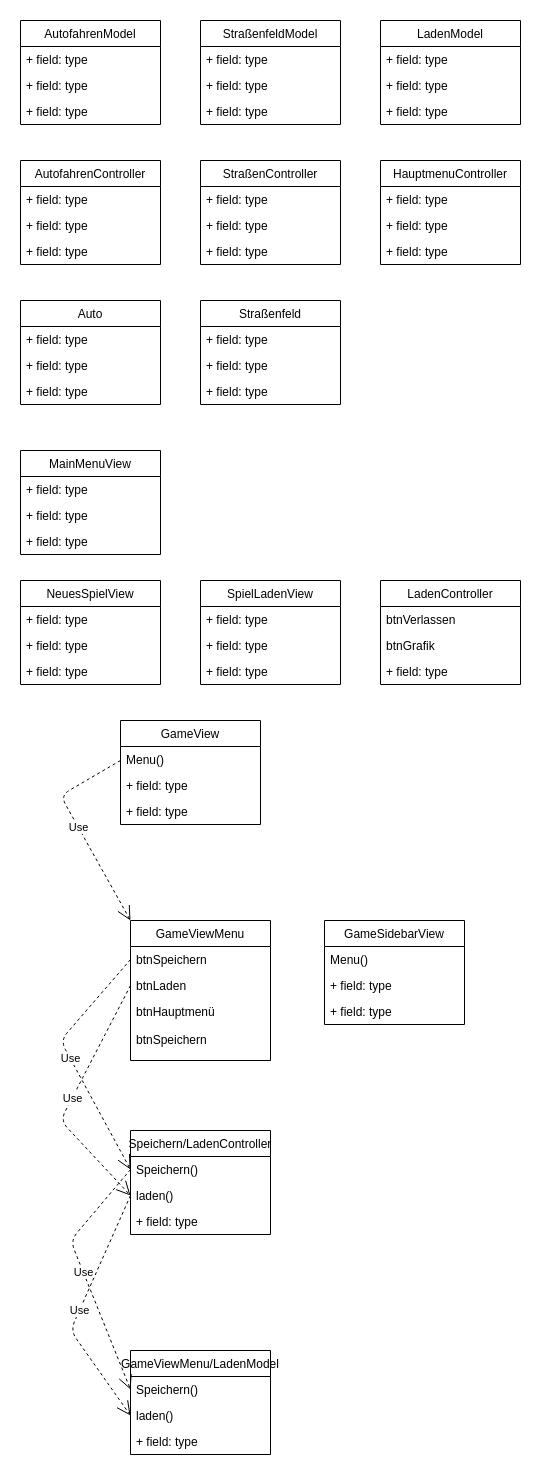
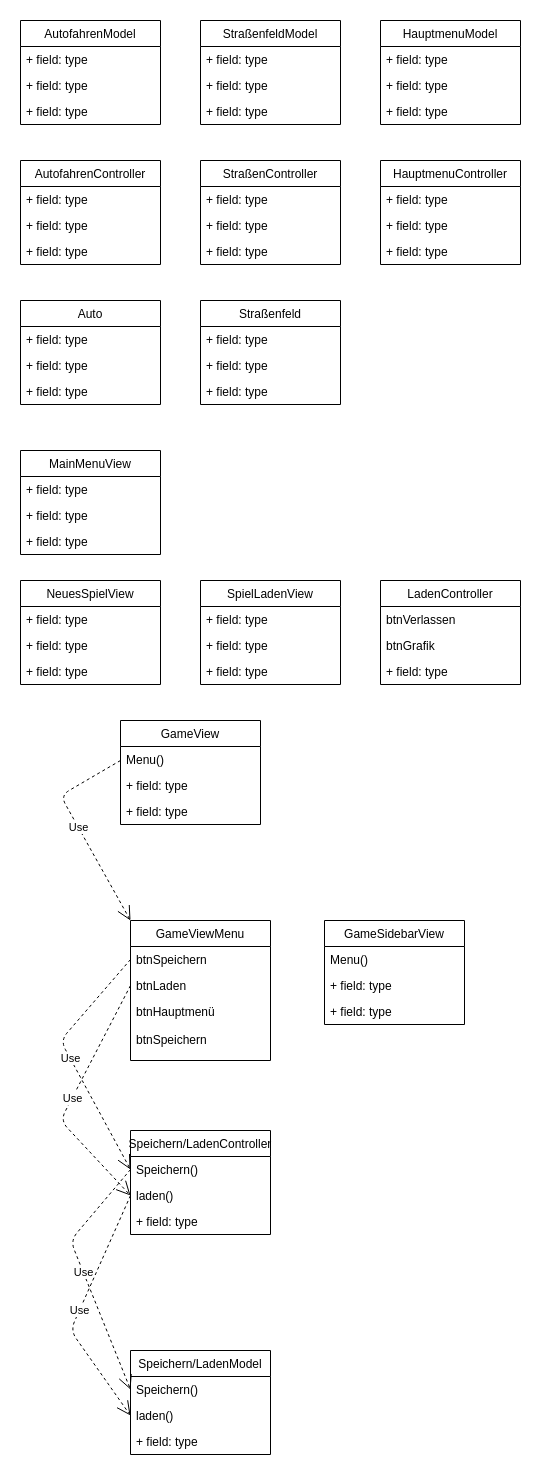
- <mxCell id="18" value="LadenModel" style="swimlane;fontStyle=0;childLayout=stackLayout;horizontal=1;startSize=26;fillColor=none;horizontalStack=0;resizeParent=1;resizeParentMax=0;resizeLast=0;collapsible=1;marginBottom=0;" vertex="1" parent="1"><mxGeometry x="380" y="20" width="140" height="104" as="geometry" /></mxCell>
+ <mxCell id="18" value="HauptmenuModel" style="swimlane;fontStyle=0;childLayout=stackLayout;horizontal=1;startSize=26;fillColor=none;horizontalStack=0;resizeParent=1;resizeParentMax=0;resizeLast=0;collapsible=1;marginBottom=0;" vertex="1" parent="1"><mxGeometry x="380" y="20" width="140" height="104" as="geometry" /></mxCell>
- <mxCell id="67" value="GameViewMenu/LadenModel" style="swimlane;fontStyle=0;childLayout=stackLayout;horizontal=1;startSize=26;fillColor=none;horizontalStack=0;resizeParent=1;resizeParentMax=0;resizeLast=0;collapsible=1;marginBottom=0;" vertex="1" parent="1"><mxGeometry x="130" y="1350" width="140" height="104" as="geometry" /></mxCell>
+ <mxCell id="67" value="Speichern/LadenModel" style="swimlane;fontStyle=0;childLayout=stackLayout;horizontal=1;startSize=26;fillColor=none;horizontalStack=0;resizeParent=1;resizeParentMax=0;resizeLast=0;collapsible=1;marginBottom=0;" vertex="1" parent="1"><mxGeometry x="130" y="1350" width="140" height="104" as="geometry" /></mxCell>
